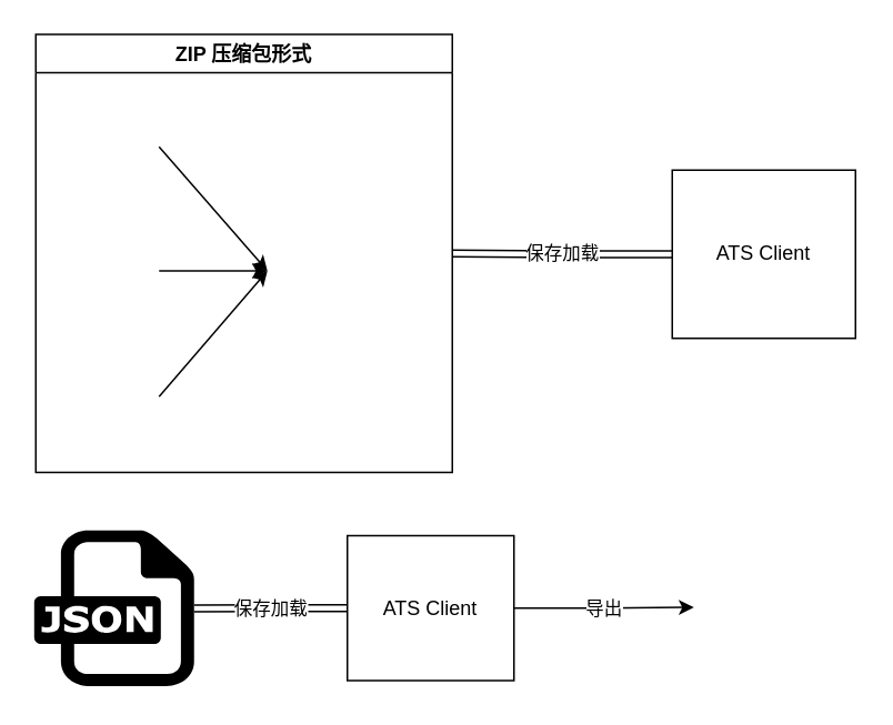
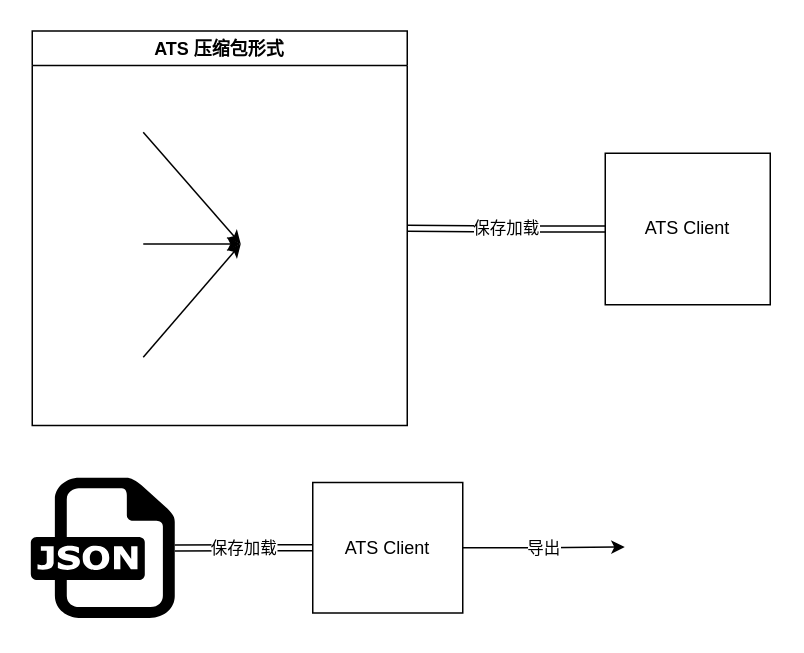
- <mxCell id="4" value="ZIP 压缩包形式" style="swimlane;" vertex="1" parent="1"><mxGeometry x="21" y="20" width="250" height="263" as="geometry" /></mxCell>
+ <mxCell id="4" value="ATS 压缩包形式" style="swimlane;" vertex="1" parent="1"><mxGeometry x="21" y="20" width="250" height="263" as="geometry" /></mxCell>
